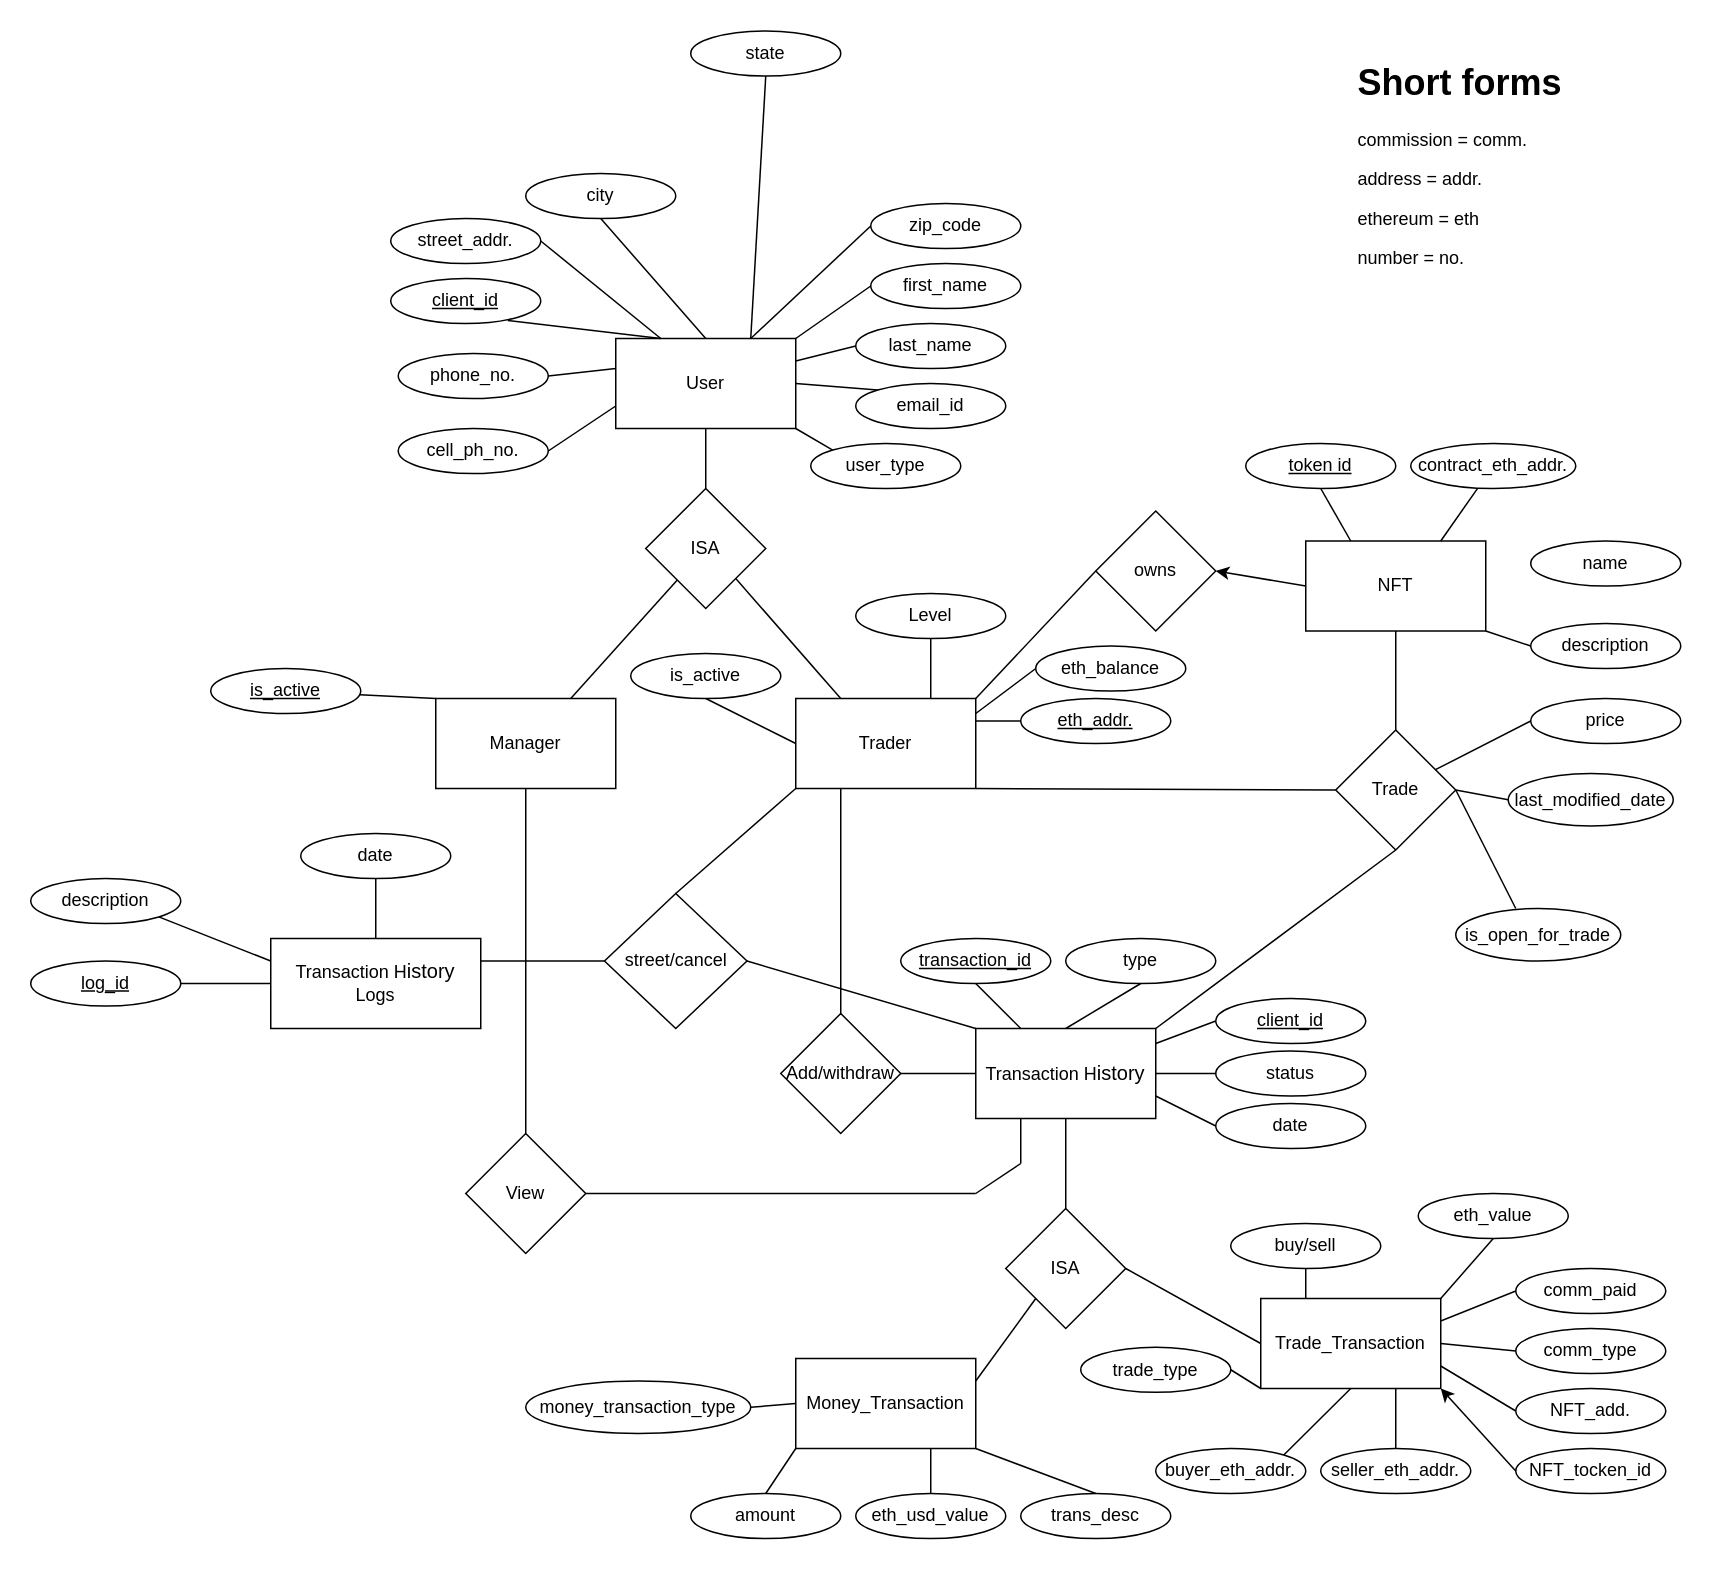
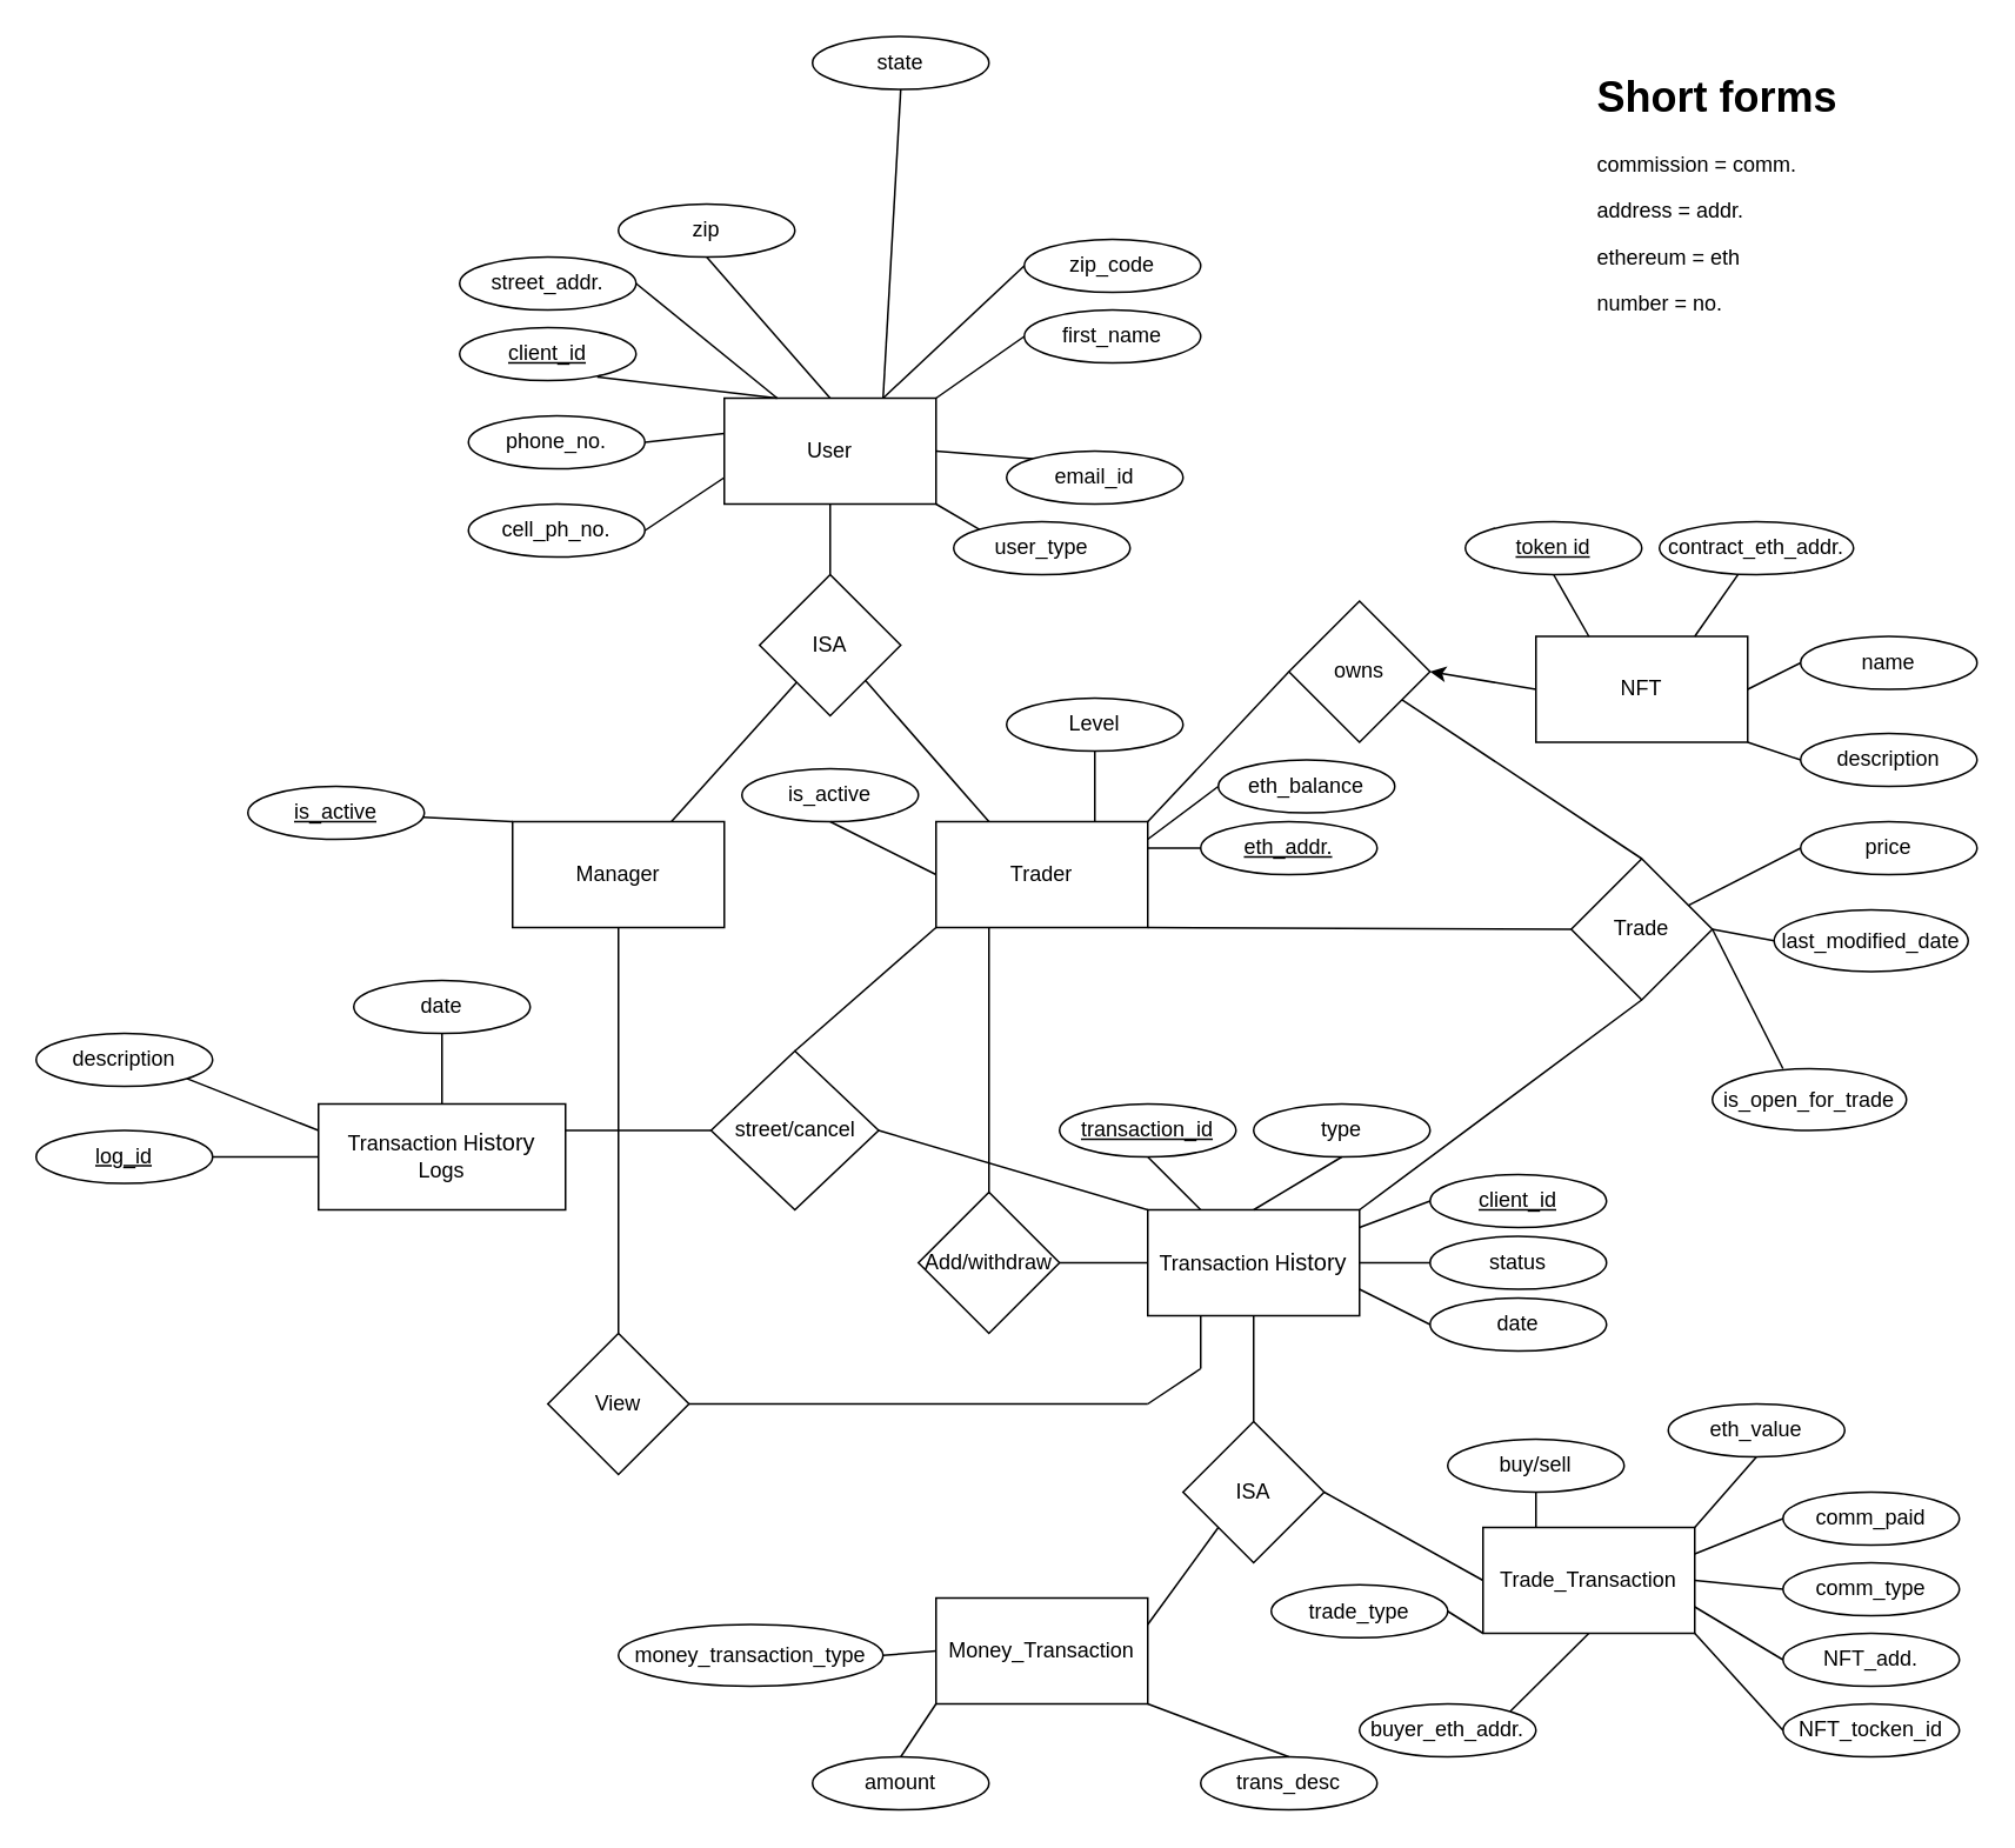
- <mxCell id="53" value="city" style="ellipse;whiteSpace=wrap;html=1;" vertex="1" parent="1"><mxGeometry x="350" y="115" width="100" height="30" as="geometry" /></mxCell>
+ <mxCell id="53" value="zip" style="ellipse;whiteSpace=wrap;html=1;" vertex="1" parent="1"><mxGeometry x="350" y="115" width="100" height="30" as="geometry" /></mxCell>
- <mxCell id="28" value="last_name" style="ellipse;whiteSpace=wrap;html=1;" vertex="1" parent="1"><mxGeometry x="570" y="215" width="100" height="30" as="geometry" /></mxCell>
- <mxCell id="46" value="" style="endArrow=none;html=1;rounded=0;entryX=0;entryY=0.5;entryDx=0;entryDy=0;exitX=1;exitY=0.25;exitDx=0;exitDy=0;" edge="1" parent="1" source="2" target="28"><mxGeometry width="50" height="50" relative="1" as="geometry"><mxPoint x="650" y="230" as="sourcePoint" /><mxPoint x="870" y="475" as="targetPoint" /></mxGeometry></mxCell>
+ <mxCell id="65" value="" style="endArrow=none;html=1;rounded=0;exitX=1;exitY=0.5;exitDx=0;exitDy=0;entryX=0;entryY=0.5;entryDx=0;entryDy=0;" edge="1" parent="1" source="12" target="47"><mxGeometry width="50" height="50" relative="1" as="geometry"><mxPoint x="1170" y="445" as="sourcePoint" /><mxPoint x="1220" y="395" as="targetPoint" /></mxGeometry></mxCell>
- <mxCell id="70" value="" style="endArrow=none;html=1;rounded=0;entryX=0.5;entryY=1;entryDx=0;entryDy=0;exitX=0.5;exitY=0;exitDx=0;exitDy=0;" edge="1" parent="1" source="68" target="12"><mxGeometry width="50" height="50" relative="1" as="geometry"><mxPoint x="910" y="615" as="sourcePoint" /><mxPoint x="960" y="565" as="targetPoint" /></mxGeometry></mxCell>
+ <mxCell id="70" value="" style="endArrow=none;html=1;rounded=0;exitX=0.5;exitY=0;exitDx=0;exitDy=0;" edge="1" parent="1" source="68" target="80"><mxGeometry width="50" height="50" relative="1" as="geometry"><mxPoint x="910" y="615" as="sourcePoint" /><mxPoint x="960" y="565" as="targetPoint" /></mxGeometry></mxCell>
- <mxCell id="42" value="" style="endArrow=classic;html=1;rounded=0;entryX=1;entryY=1;entryDx=0;entryDy=0;exitX=0;exitY=0.5;exitDx=0;exitDy=0;" edge="1" parent="1" source="21" target="11"><mxGeometry width="50" height="50" relative="1" as="geometry"><mxPoint x="600" y="835" as="sourcePoint" /><mxPoint x="650" y="785" as="targetPoint" /></mxGeometry></mxCell>
+ <mxCell id="42" value="" style="endArrow=none;html=1;rounded=0;entryX=1;entryY=1;entryDx=0;entryDy=0;exitX=0;exitY=0.5;exitDx=0;exitDy=0;" edge="1" parent="1" source="21" target="11"><mxGeometry width="50" height="50" relative="1" as="geometry"><mxPoint x="600" y="835" as="sourcePoint" /><mxPoint x="650" y="785" as="targetPoint" /></mxGeometry></mxCell>
- <mxCell id="43" value="" style="endArrow=none;html=1;rounded=0;entryX=0.75;entryY=1;entryDx=0;entryDy=0;exitX=0.5;exitY=0;exitDx=0;exitDy=0;" edge="1" parent="1" source="15" target="11"><mxGeometry width="50" height="50" relative="1" as="geometry"><mxPoint x="600" y="835" as="sourcePoint" /><mxPoint x="650" y="785" as="targetPoint" /></mxGeometry></mxCell>
- <mxCell id="125" value="" style="endArrow=none;html=1;rounded=0;entryX=0.75;entryY=1;entryDx=0;entryDy=0;" edge="1" parent="1" source="123" target="10"><mxGeometry width="50" height="50" relative="1" as="geometry"><mxPoint x="520" y="1005" as="sourcePoint" /><mxPoint x="540" y="975" as="targetPoint" /></mxGeometry></mxCell>
- <mxCell id="15" value="seller_eth_addr." style="ellipse;whiteSpace=wrap;html=1;" vertex="1" parent="1"><mxGeometry x="880" y="965" width="100" height="30" as="geometry" /></mxCell>
- <mxCell id="123" value="eth_usd_value" style="ellipse;whiteSpace=wrap;html=1;" vertex="1" parent="1"><mxGeometry x="570" y="995" width="100" height="30" as="geometry" /></mxCell>
